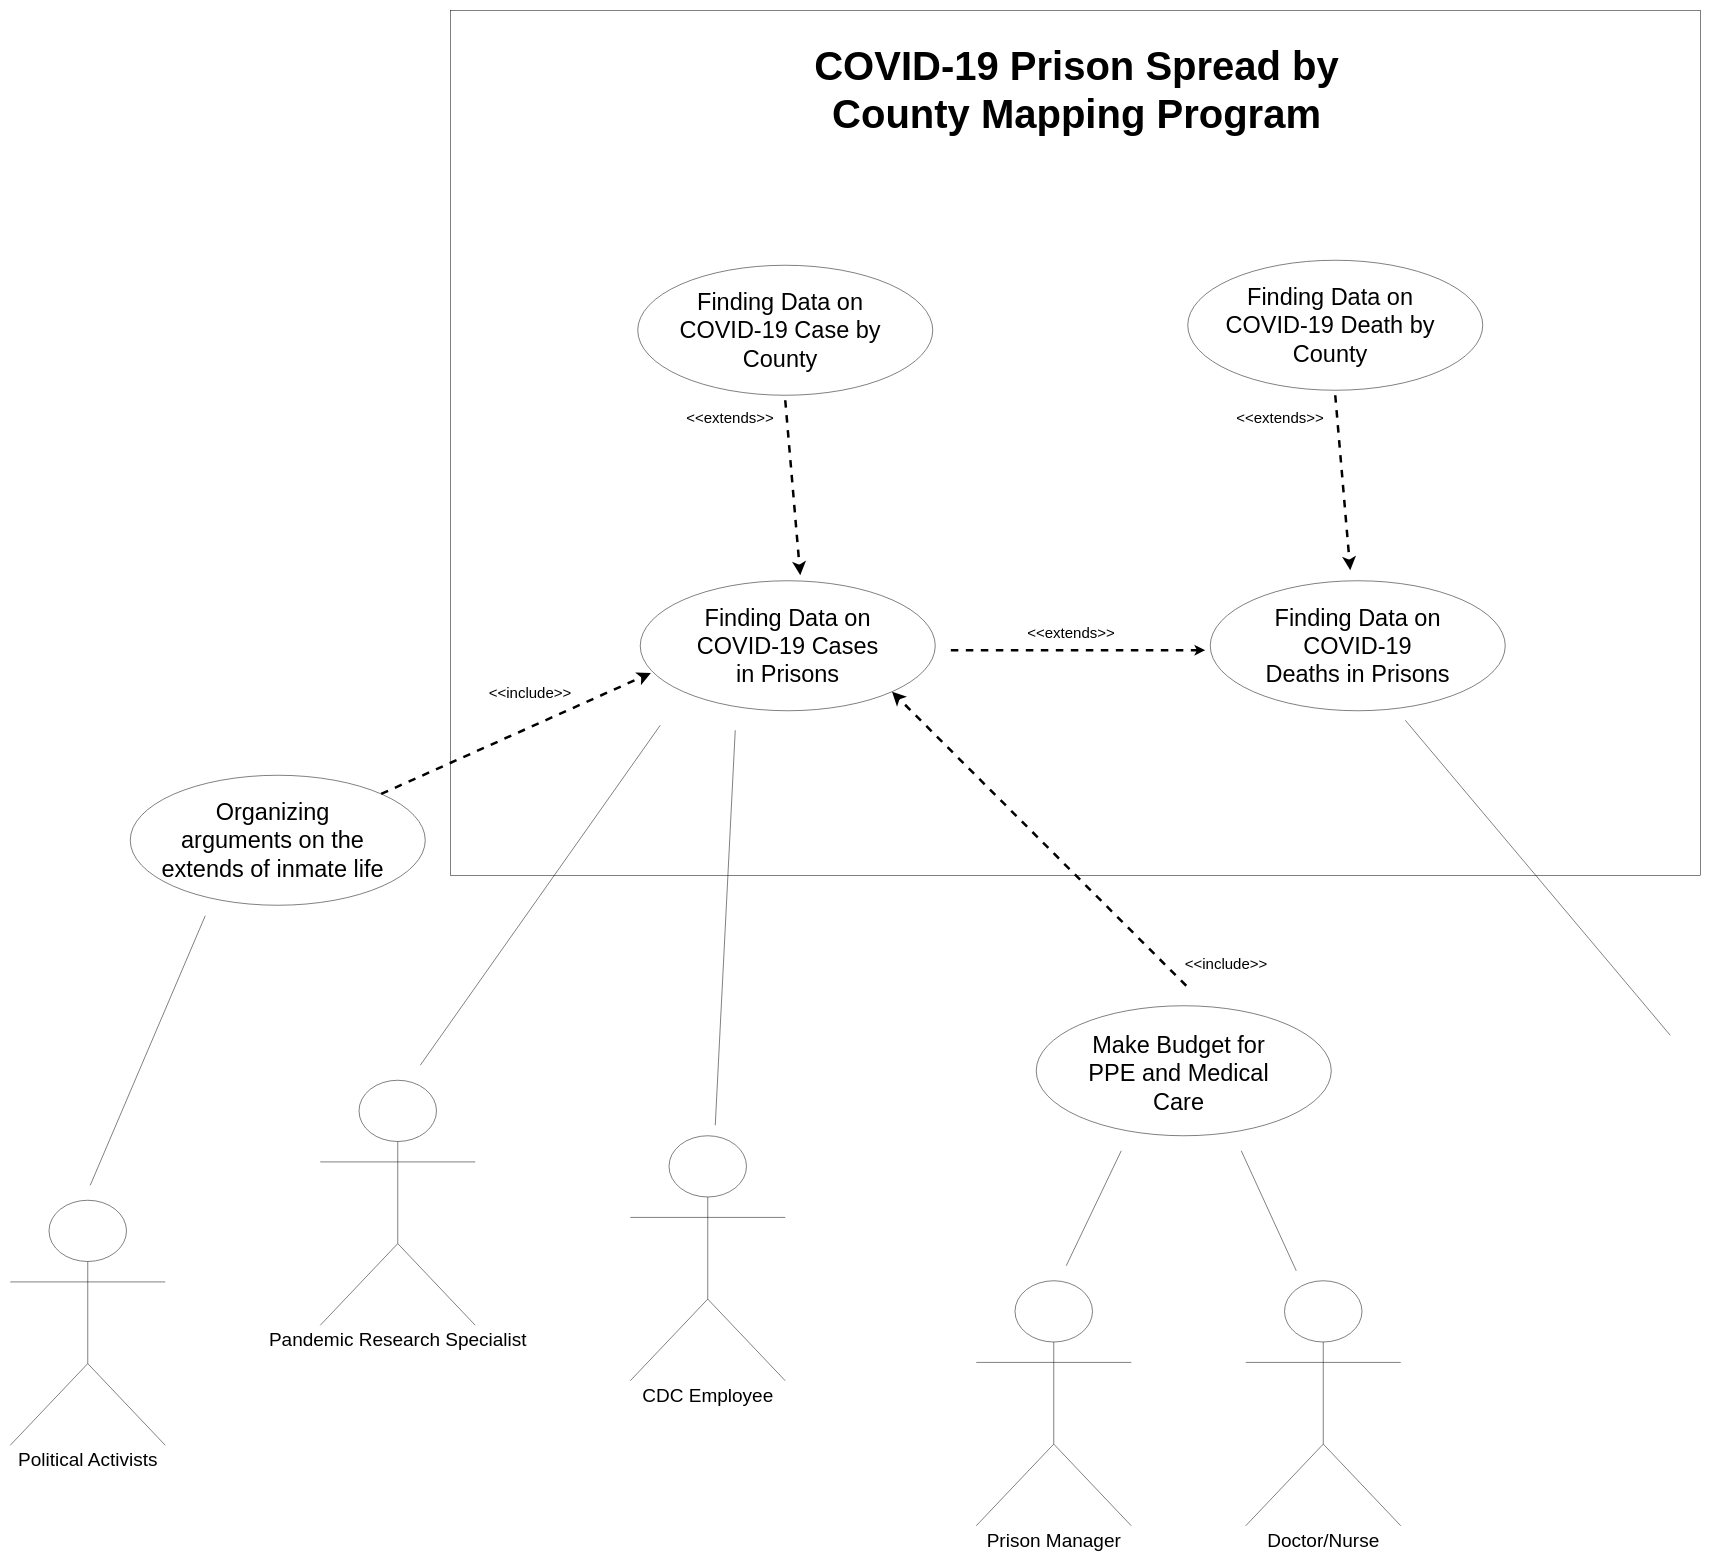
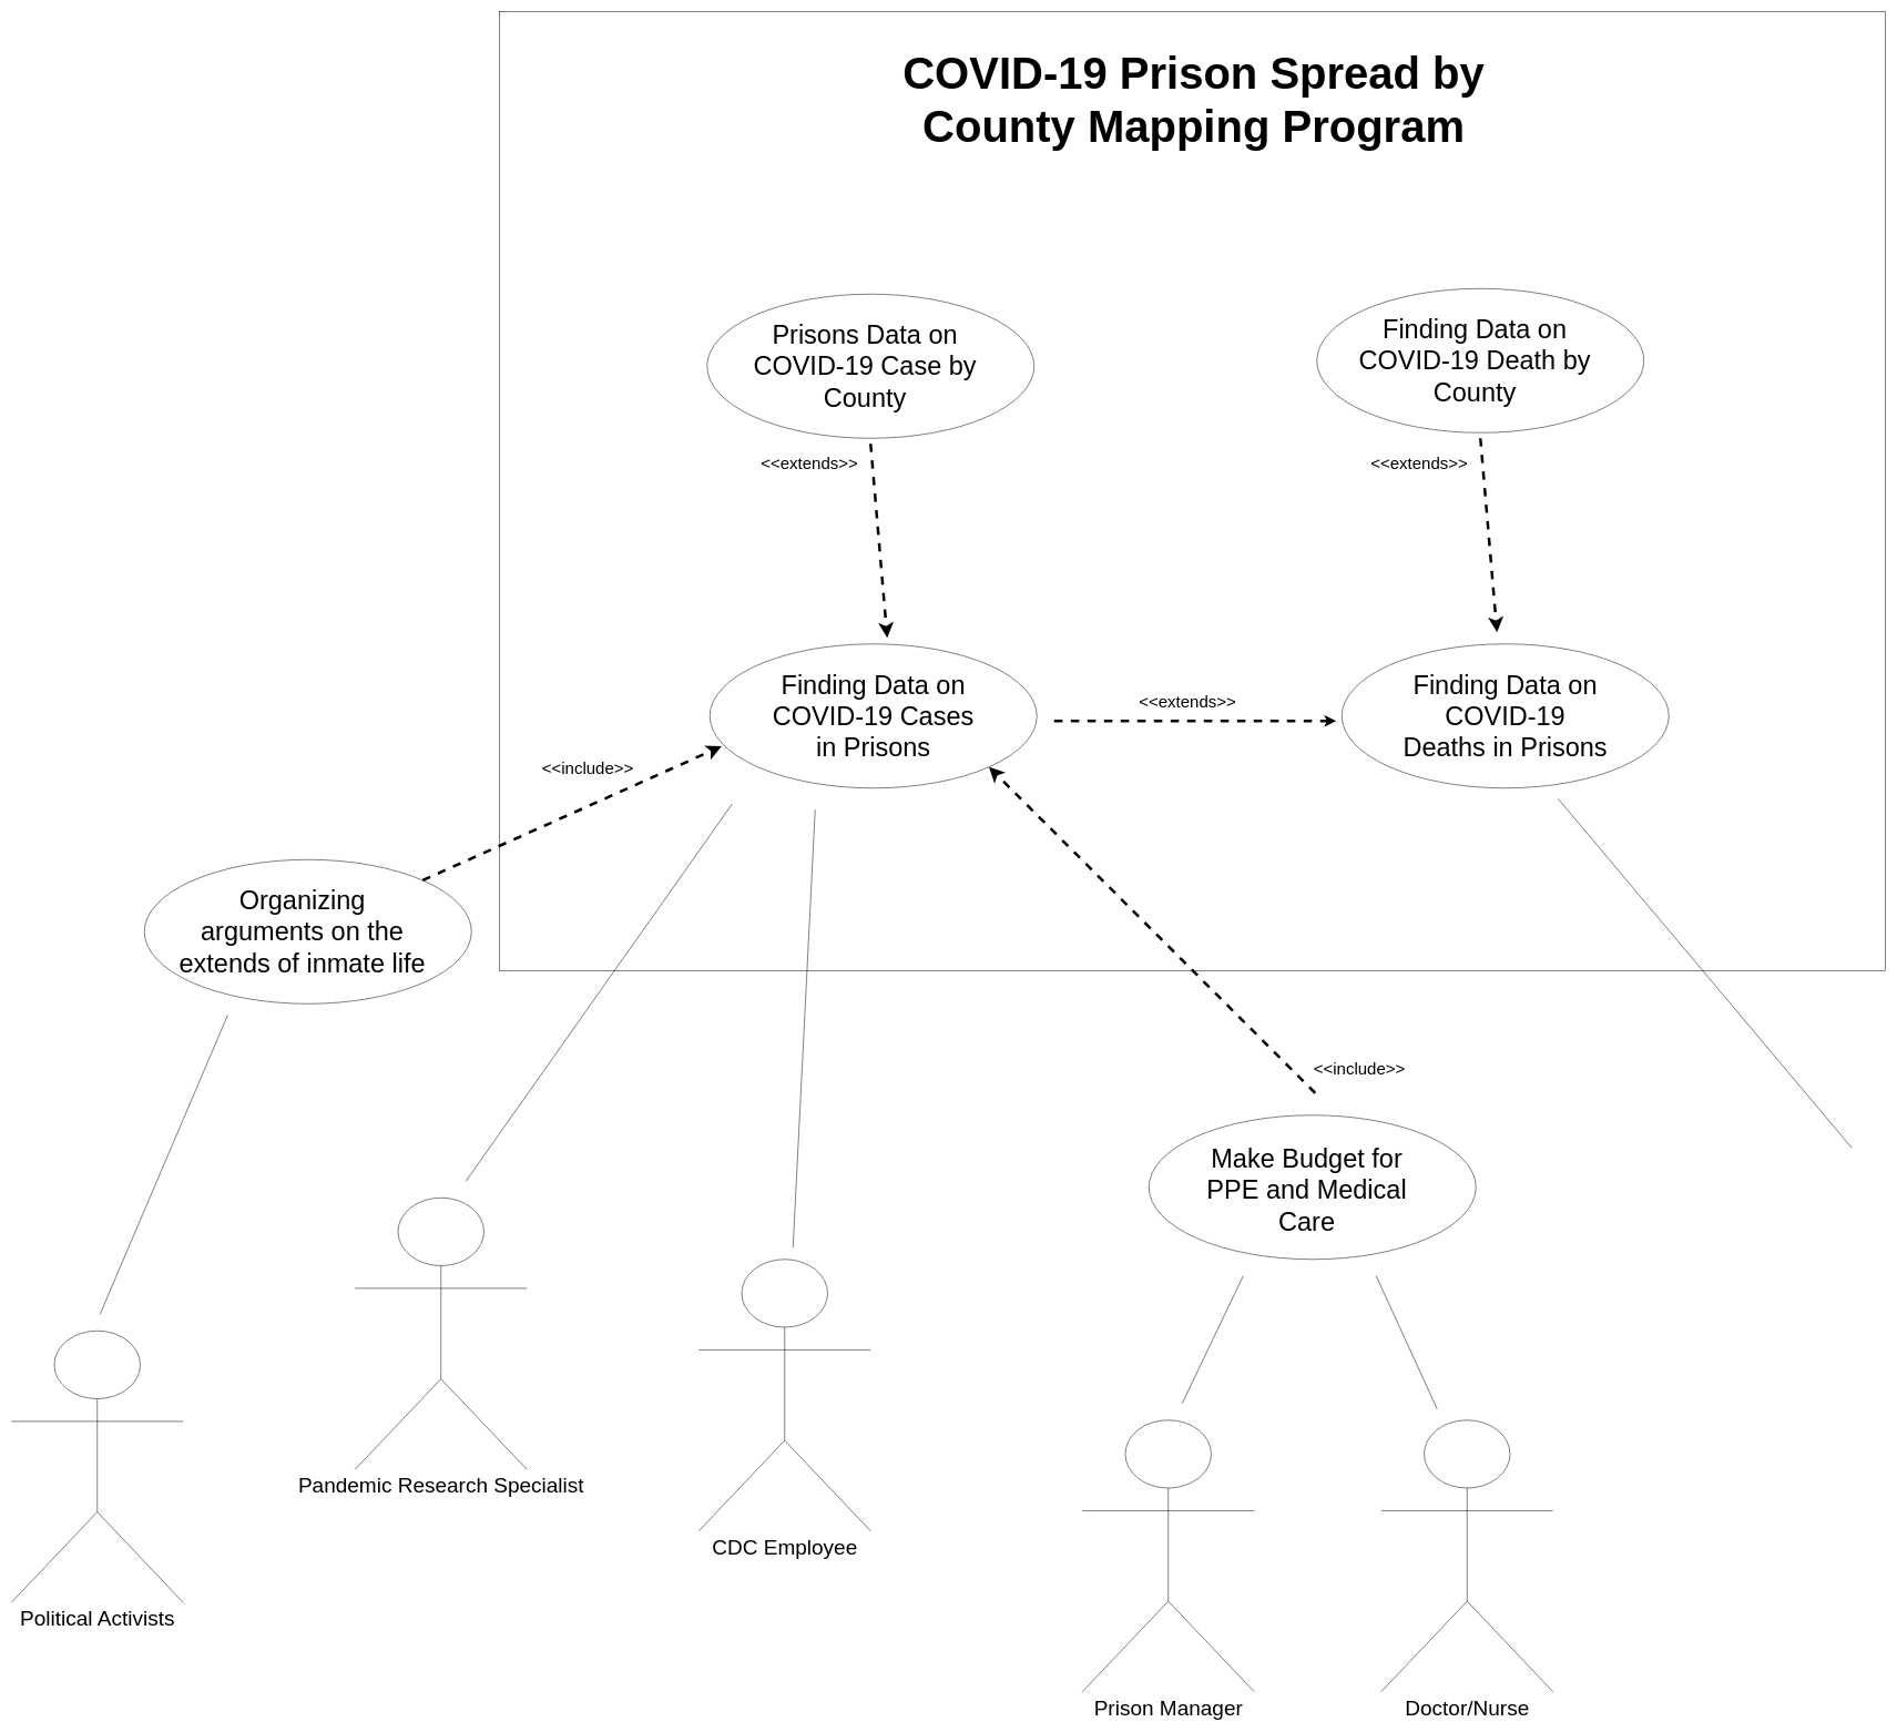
- <mxCell id="23" value="Finding Data on COVID-19 Case by County" style="text;html=1;strokeColor=none;fillColor=none;align=center;verticalAlign=middle;whiteSpace=wrap;rounded=0;fontSize=47;" vertex="1" parent="1"><mxGeometry x="1330" y="595" width="460" height="130" as="geometry" /></mxCell>
+ <mxCell id="23" value="Prisons Data on COVID-19 Case by County" style="text;html=1;strokeColor=none;fillColor=none;align=center;verticalAlign=middle;whiteSpace=wrap;rounded=0;fontSize=47;" vertex="1" parent="1"><mxGeometry x="1330" y="595" width="460" height="130" as="geometry" /></mxCell>
